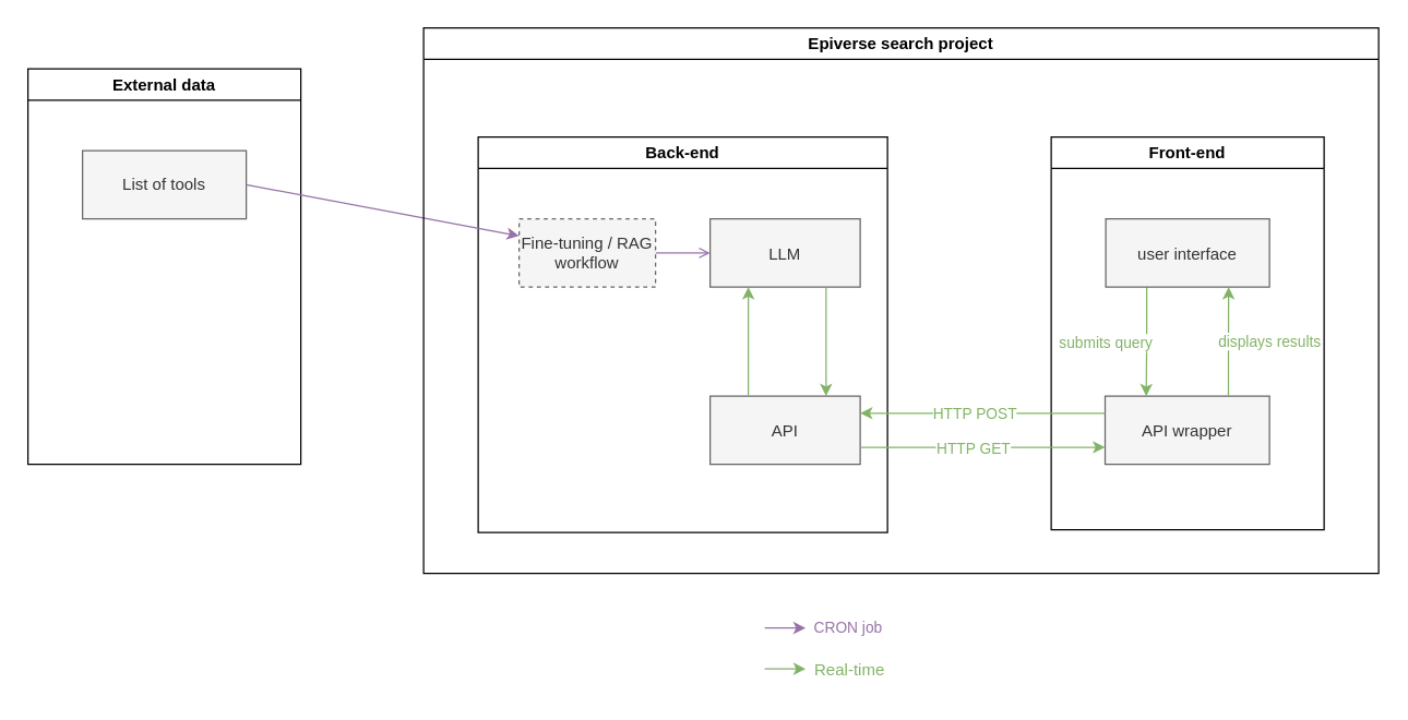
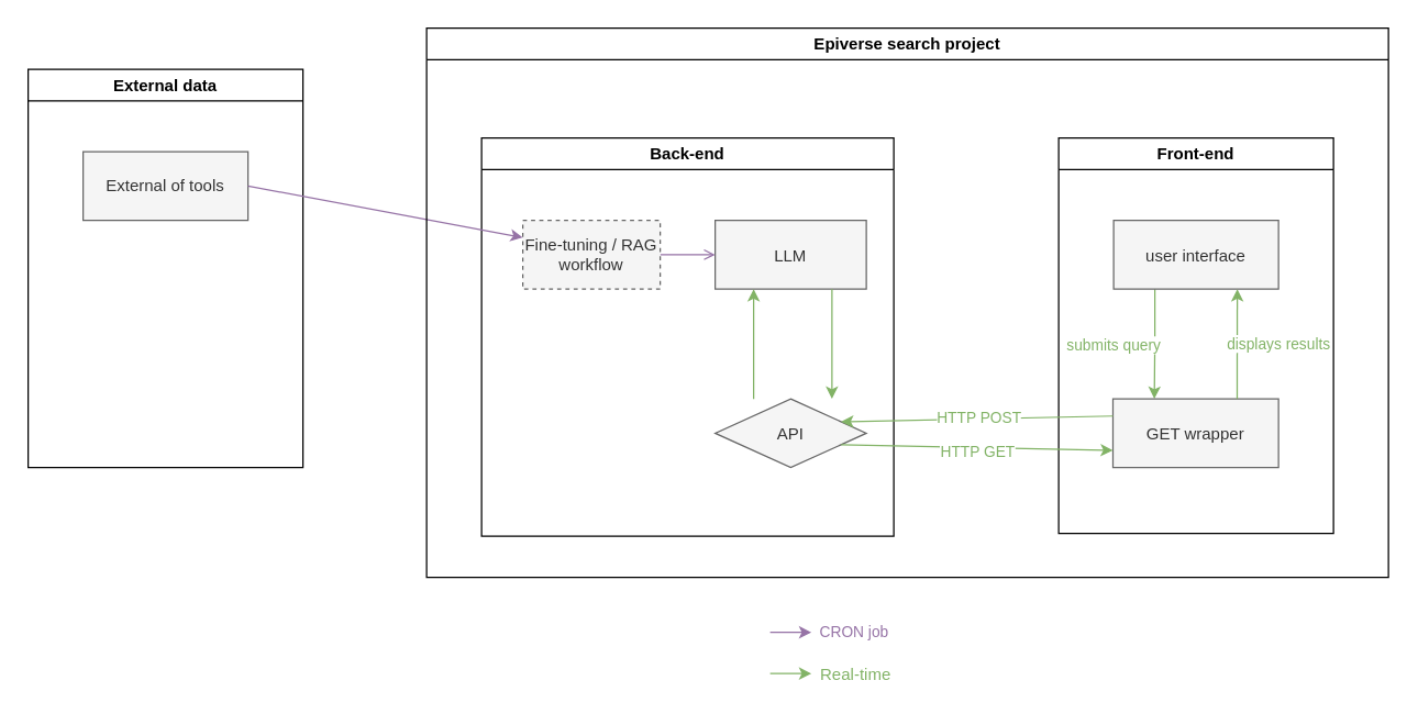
- <mxCell id="19" value="List of tools" style="rounded=0;whiteSpace=wrap;html=1;fillColor=#f5f5f5;fontColor=#333333;strokeColor=#666666;" vertex="1" parent="18"><mxGeometry x="40" y="60" width="120" height="50" as="geometry" /></mxCell>
+ <mxCell id="19" value="External of tools" style="rounded=0;whiteSpace=wrap;html=1;fillColor=#f5f5f5;fontColor=#333333;strokeColor=#666666;" vertex="1" parent="18"><mxGeometry x="40" y="60" width="120" height="50" as="geometry" /></mxCell>
- <mxCell id="5" value="API" style="fillColor=#f5f5f5;strokeColor=#666666;fontColor=#333333;" parent="2" vertex="1"><mxGeometry x="170" y="190" width="110" height="50" as="geometry" /></mxCell>
+ <mxCell id="5" value="API" style="rhombus;fillColor=#f5f5f5;strokeColor=#666666;fontColor=#333333;" parent="2" vertex="1"><mxGeometry x="170" y="190" width="110" height="50" as="geometry" /></mxCell>
- <mxCell id="12" value="API wrapper" style="fillColor=#f5f5f5;fontColor=#333333;strokeColor=#666666;" vertex="1" parent="9"><mxGeometry x="39.5" y="190" width="120.5" height="50" as="geometry" /></mxCell>
+ <mxCell id="12" value="GET wrapper" style="fillColor=#f5f5f5;fontColor=#333333;strokeColor=#666666;" vertex="1" parent="9"><mxGeometry x="39.5" y="190" width="120.5" height="50" as="geometry" /></mxCell>
